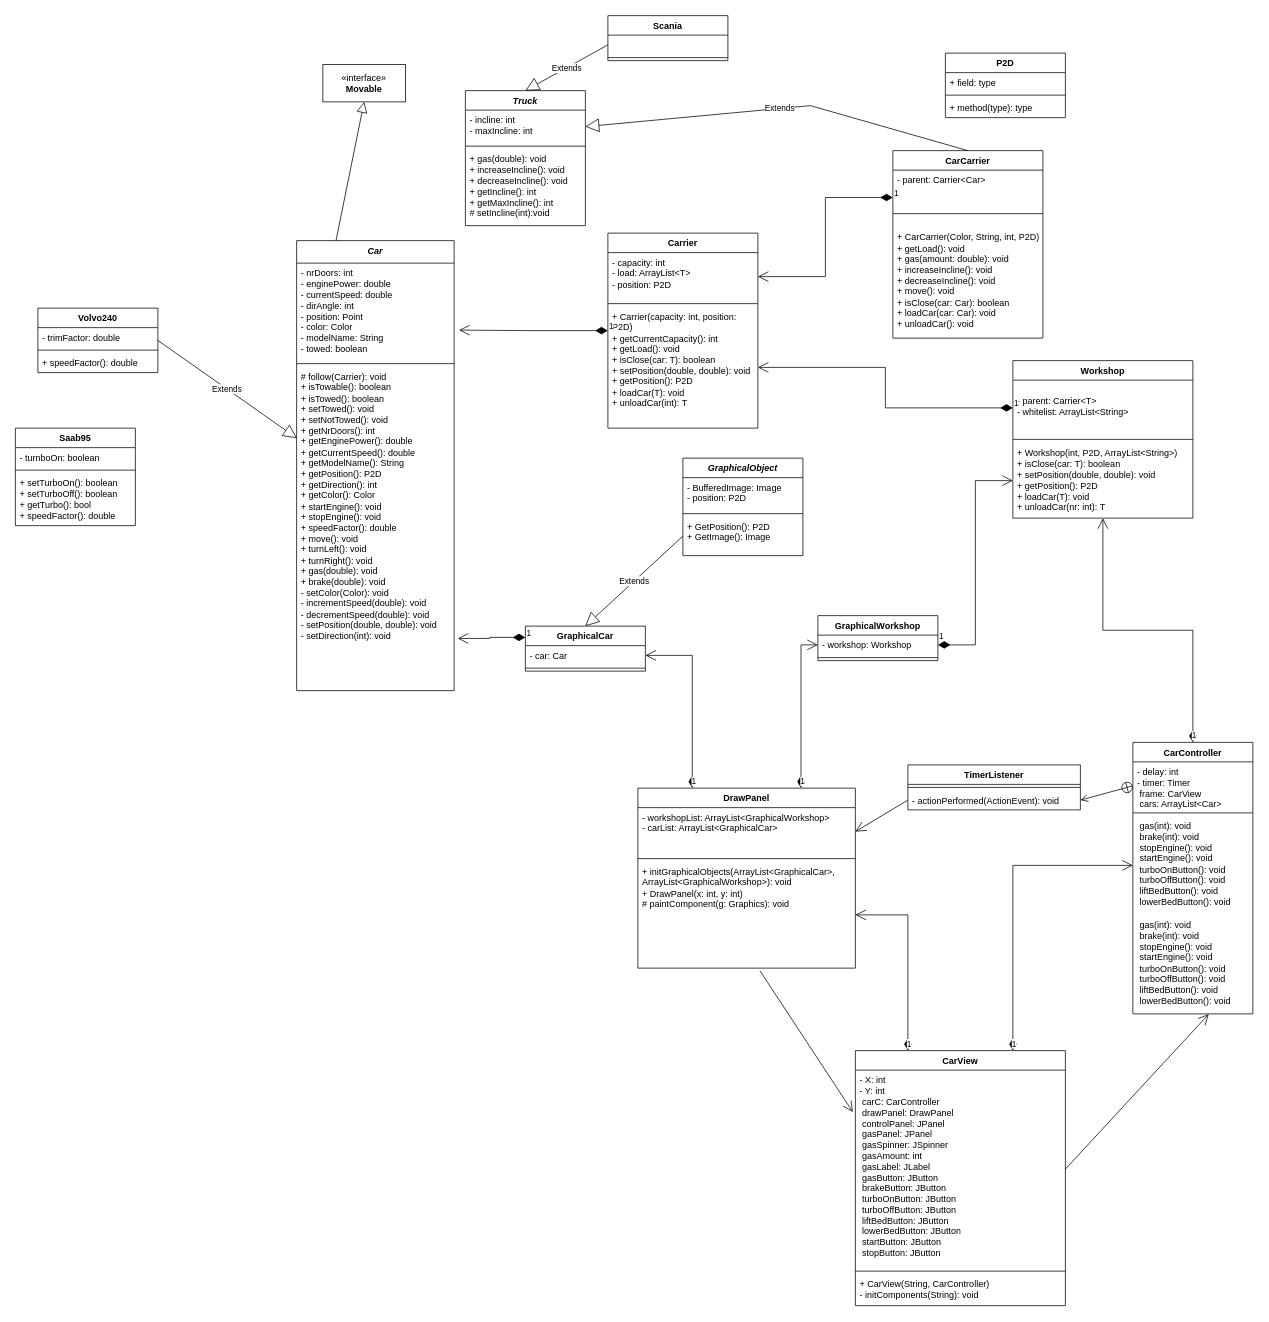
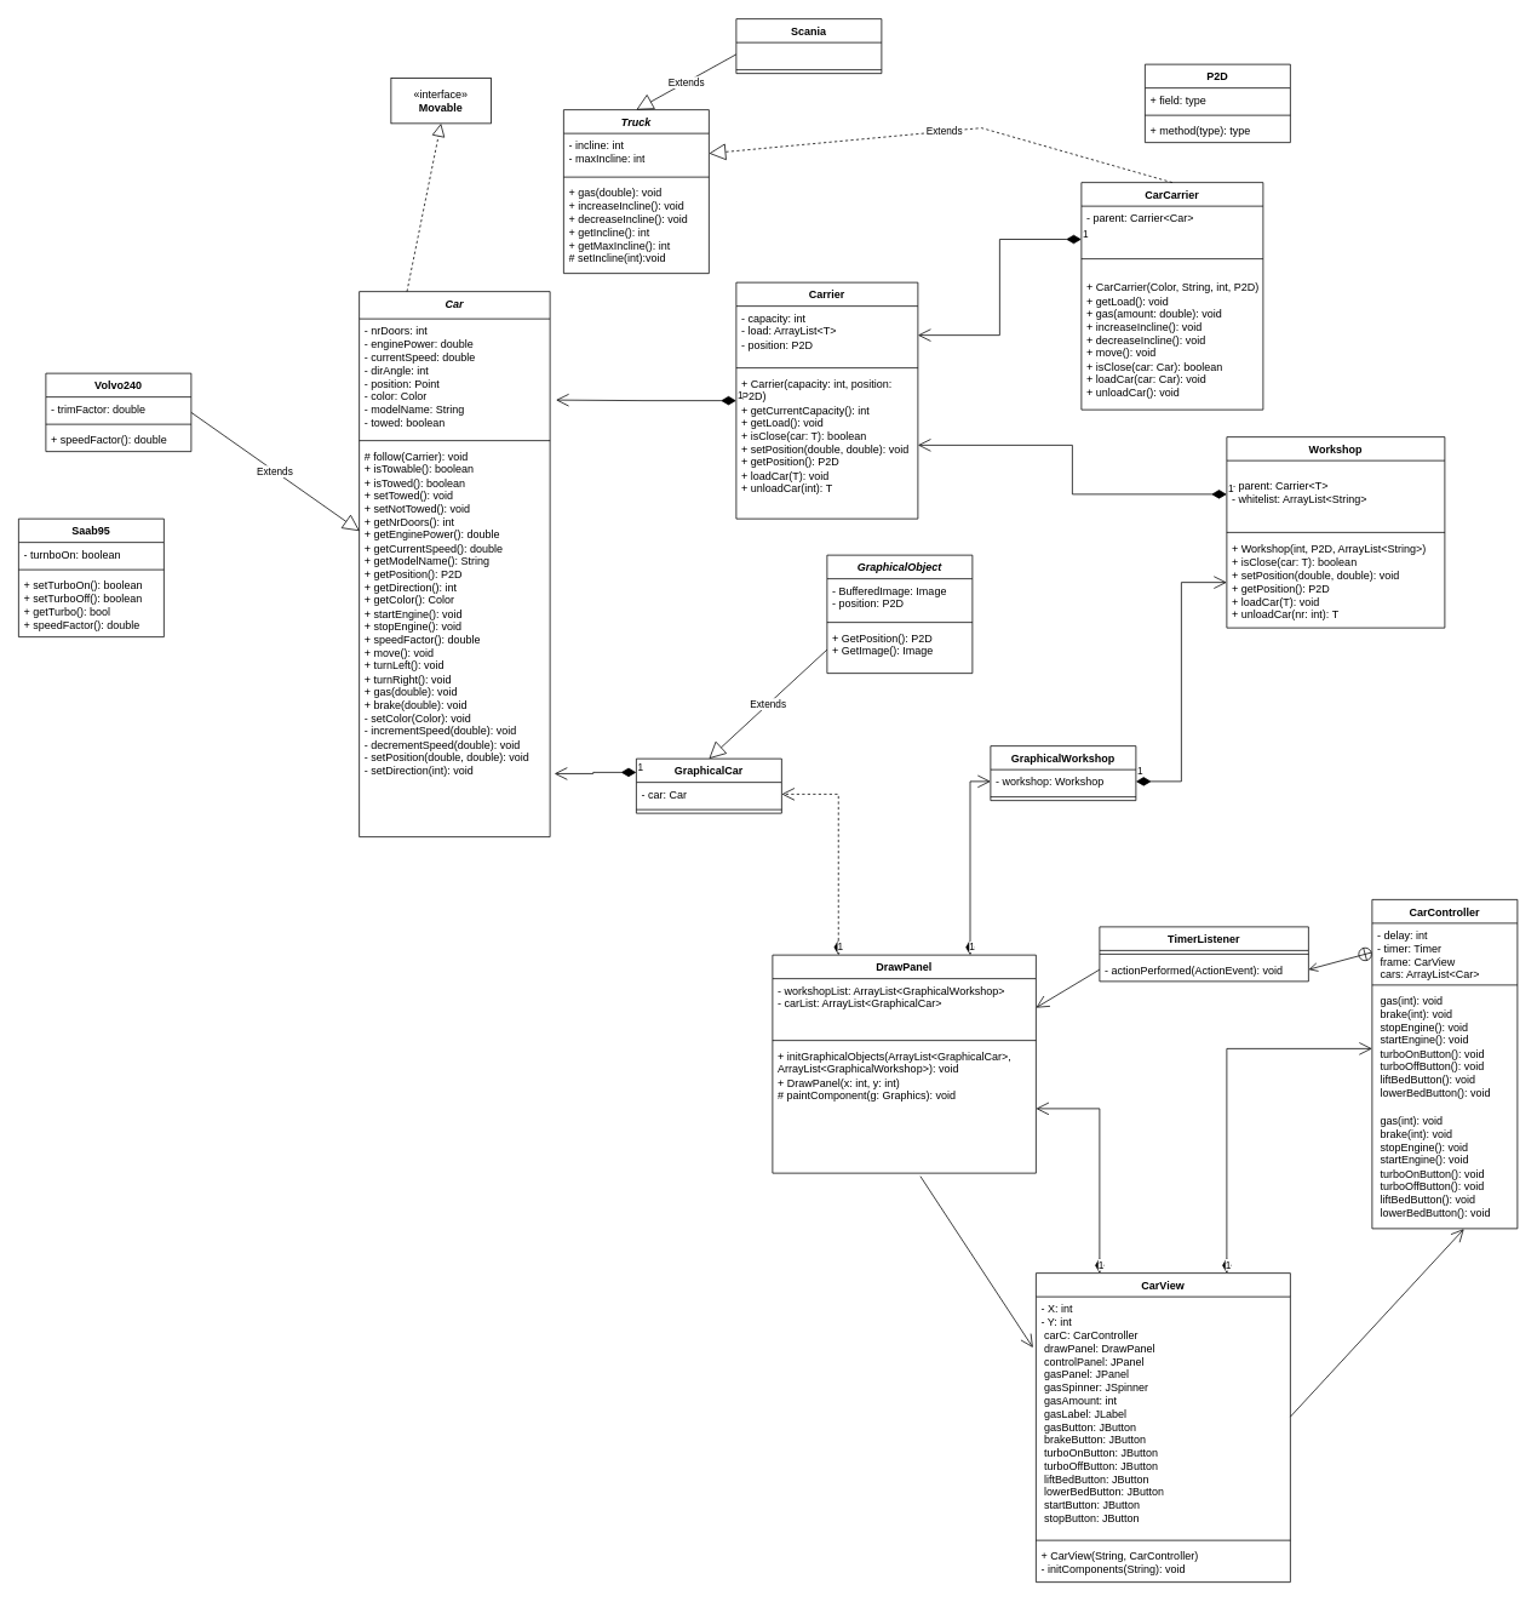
- <mxCell id="27" value="Extends" style="endArrow=block;endSize=16;endFill=0;html=1;rounded=0;exitX=0.5;exitY=0;exitDx=0;exitDy=0;entryX=1;entryY=0.5;entryDx=0;entryDy=0;" parent="1" source="19" edge="1" target="16"><mxGeometry width="160" relative="1" as="geometry"><mxPoint x="1690" y="1070" as="sourcePoint" /><mxPoint x="990" y="650" as="targetPoint" /><Array as="points"><mxPoint x="1080" y="140" /></Array></mxGeometry></mxCell>
+ <mxCell id="27" value="Extends" style="endArrow=block;endSize=16;endFill=0;html=1;rounded=0;exitX=0.5;exitY=0;exitDx=0;exitDy=0;entryX=1;entryY=0.5;entryDx=0;entryDy=0;dashed=1;" parent="1" source="19" edge="1" target="16"><mxGeometry width="160" relative="1" as="geometry"><mxPoint x="1690" y="1070" as="sourcePoint" /><mxPoint x="990" y="650" as="targetPoint" /><Array as="points"><mxPoint x="1080" y="140" /></Array></mxGeometry></mxCell>
- <mxCell id="53" value="" style="endArrow=block;dashed=0;endFill=0;endSize=12;html=1;rounded=0;exitX=0.25;exitY=0;exitDx=0;exitDy=0;entryX=0.5;entryY=1;entryDx=0;entryDy=0;" parent="1" source="7" target="52" edge="1"><mxGeometry width="160" relative="1" as="geometry"><mxPoint x="1010" y="570" as="sourcePoint" /><mxPoint x="1170" y="570" as="targetPoint" /></mxGeometry></mxCell>
+ <mxCell id="53" value="" style="endArrow=block;dashed=1;endFill=0;endSize=12;html=1;rounded=0;exitX=0.25;exitY=0;exitDx=0;exitDy=0;entryX=0.5;entryY=1;entryDx=0;entryDy=0;" parent="1" source="7" target="52" edge="1"><mxGeometry width="160" relative="1" as="geometry"><mxPoint x="1010" y="570" as="sourcePoint" /><mxPoint x="1170" y="570" as="targetPoint" /></mxGeometry></mxCell>
- <mxCell id="79" value="1" style="endArrow=open;html=1;endSize=12;startArrow=diamondThin;startSize=14;startFill=1;edgeStyle=orthogonalEdgeStyle;align=left;verticalAlign=bottom;rounded=0;exitX=0.5;exitY=0;exitDx=0;exitDy=0;entryX=0.5;entryY=1;entryDx=0;entryDy=0;" edge="1" parent="1" source="29" target="54"><mxGeometry x="-1" y="3" relative="1" as="geometry"><mxPoint x="880" y="870" as="sourcePoint" /><mxPoint x="1470" y="720" as="targetPoint" /></mxGeometry></mxCell>
- <mxCell id="74" value="1" style="endArrow=open;html=1;endSize=12;startArrow=diamondThin;startSize=14;startFill=1;edgeStyle=orthogonalEdgeStyle;align=left;verticalAlign=bottom;rounded=0;entryX=1;entryY=0.5;entryDx=0;entryDy=0;exitX=0.25;exitY=0;exitDx=0;exitDy=0;" edge="1" parent="1" source="38" target="66"><mxGeometry x="-1" y="3" relative="1" as="geometry"><mxPoint x="910" y="1050" as="sourcePoint" /><mxPoint x="860" y="907" as="targetPoint" /></mxGeometry></mxCell>
+ <mxCell id="74" value="1" style="endArrow=open;html=1;endSize=12;startArrow=diamondThin;startSize=14;startFill=1;edgeStyle=orthogonalEdgeStyle;align=left;verticalAlign=bottom;rounded=0;entryX=1;entryY=0.5;entryDx=0;entryDy=0;exitX=0.25;exitY=0;exitDx=0;exitDy=0;dashed=1;" edge="1" parent="1" source="38" target="66"><mxGeometry x="-1" y="3" relative="1" as="geometry"><mxPoint x="910" y="1050" as="sourcePoint" /><mxPoint x="860" y="907" as="targetPoint" /></mxGeometry></mxCell>
